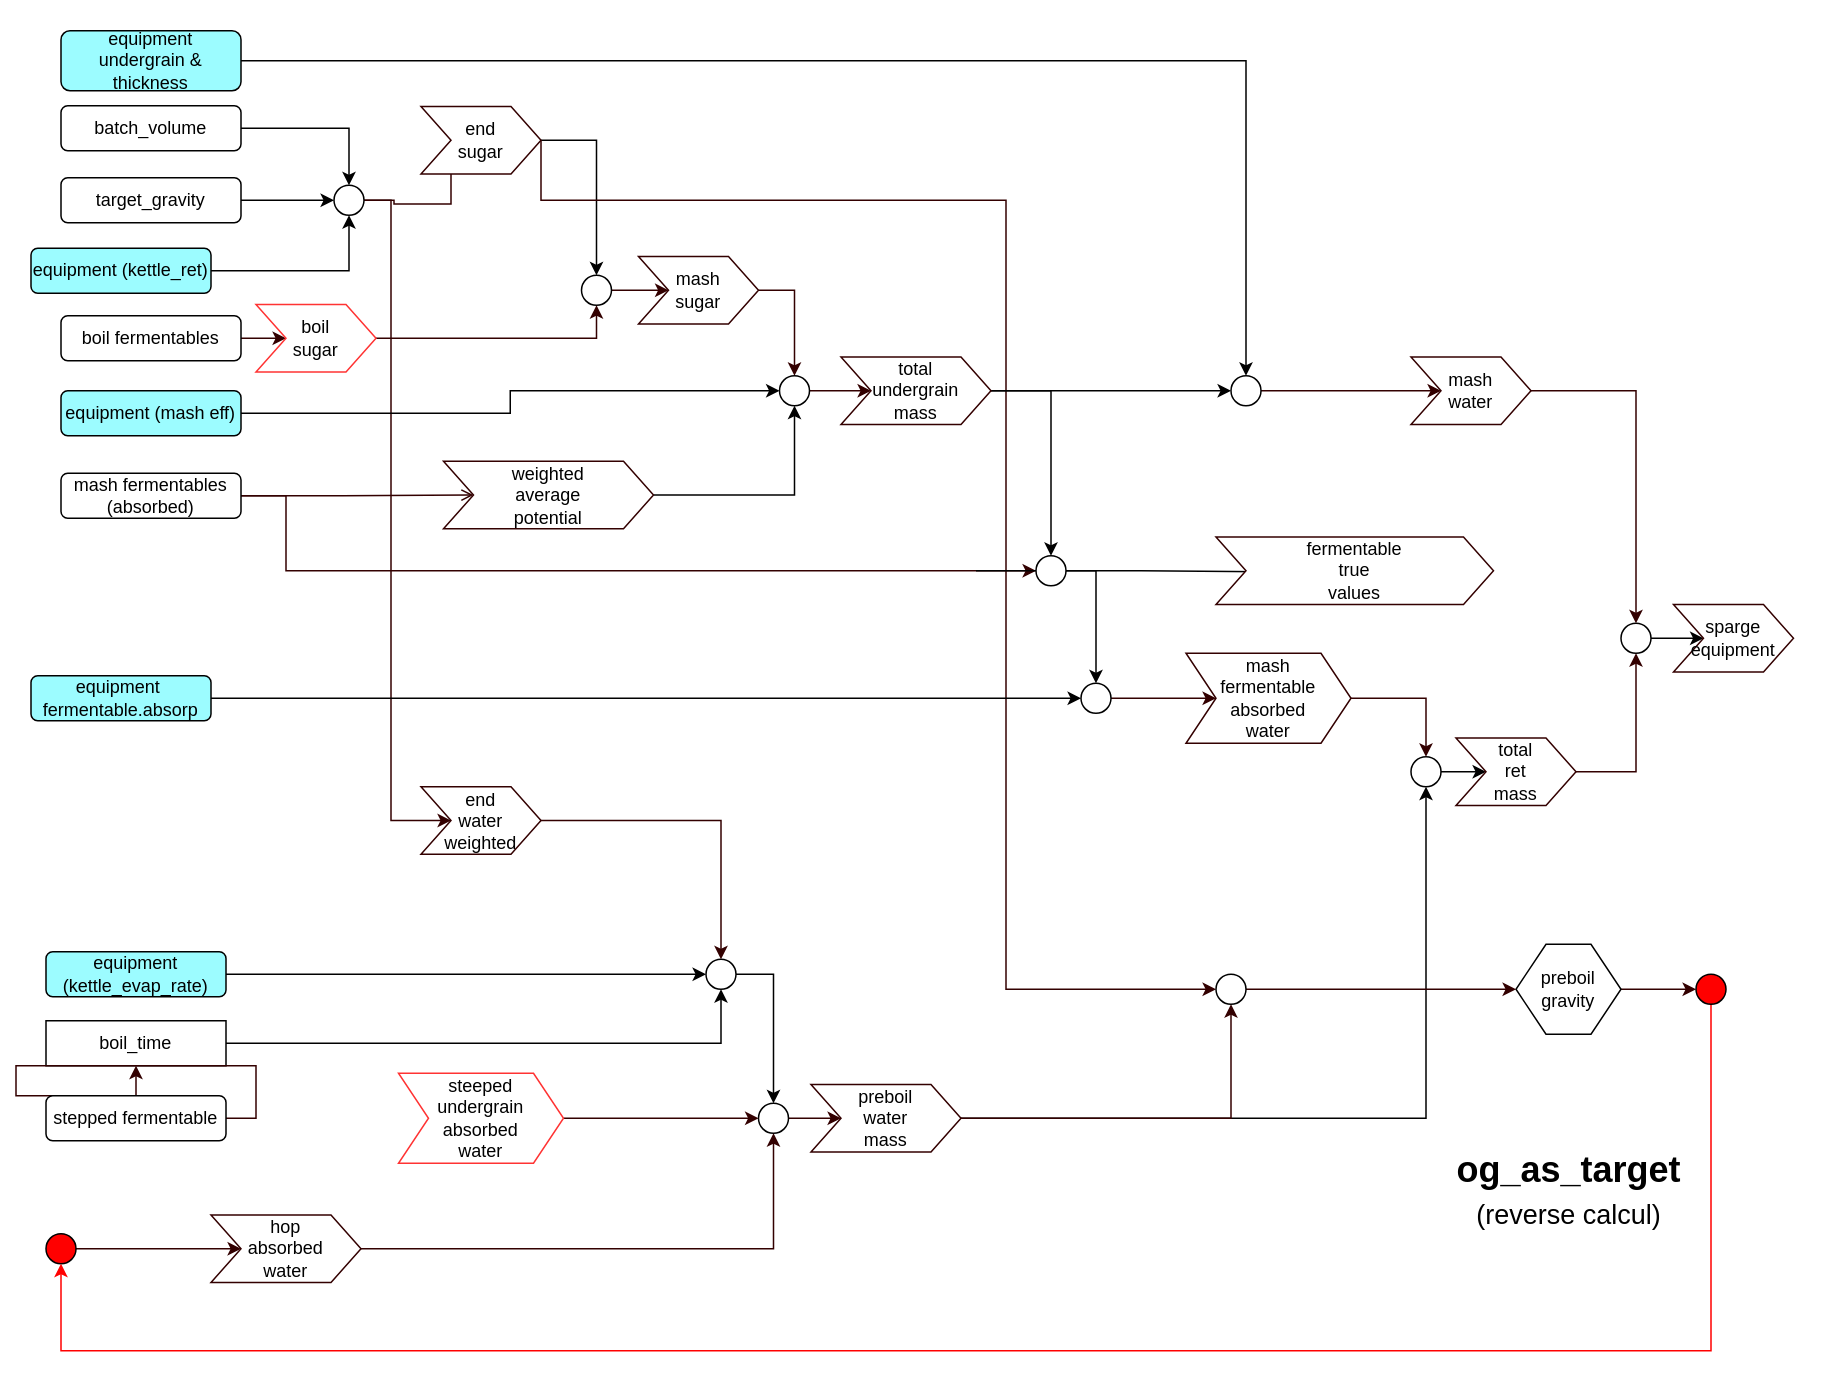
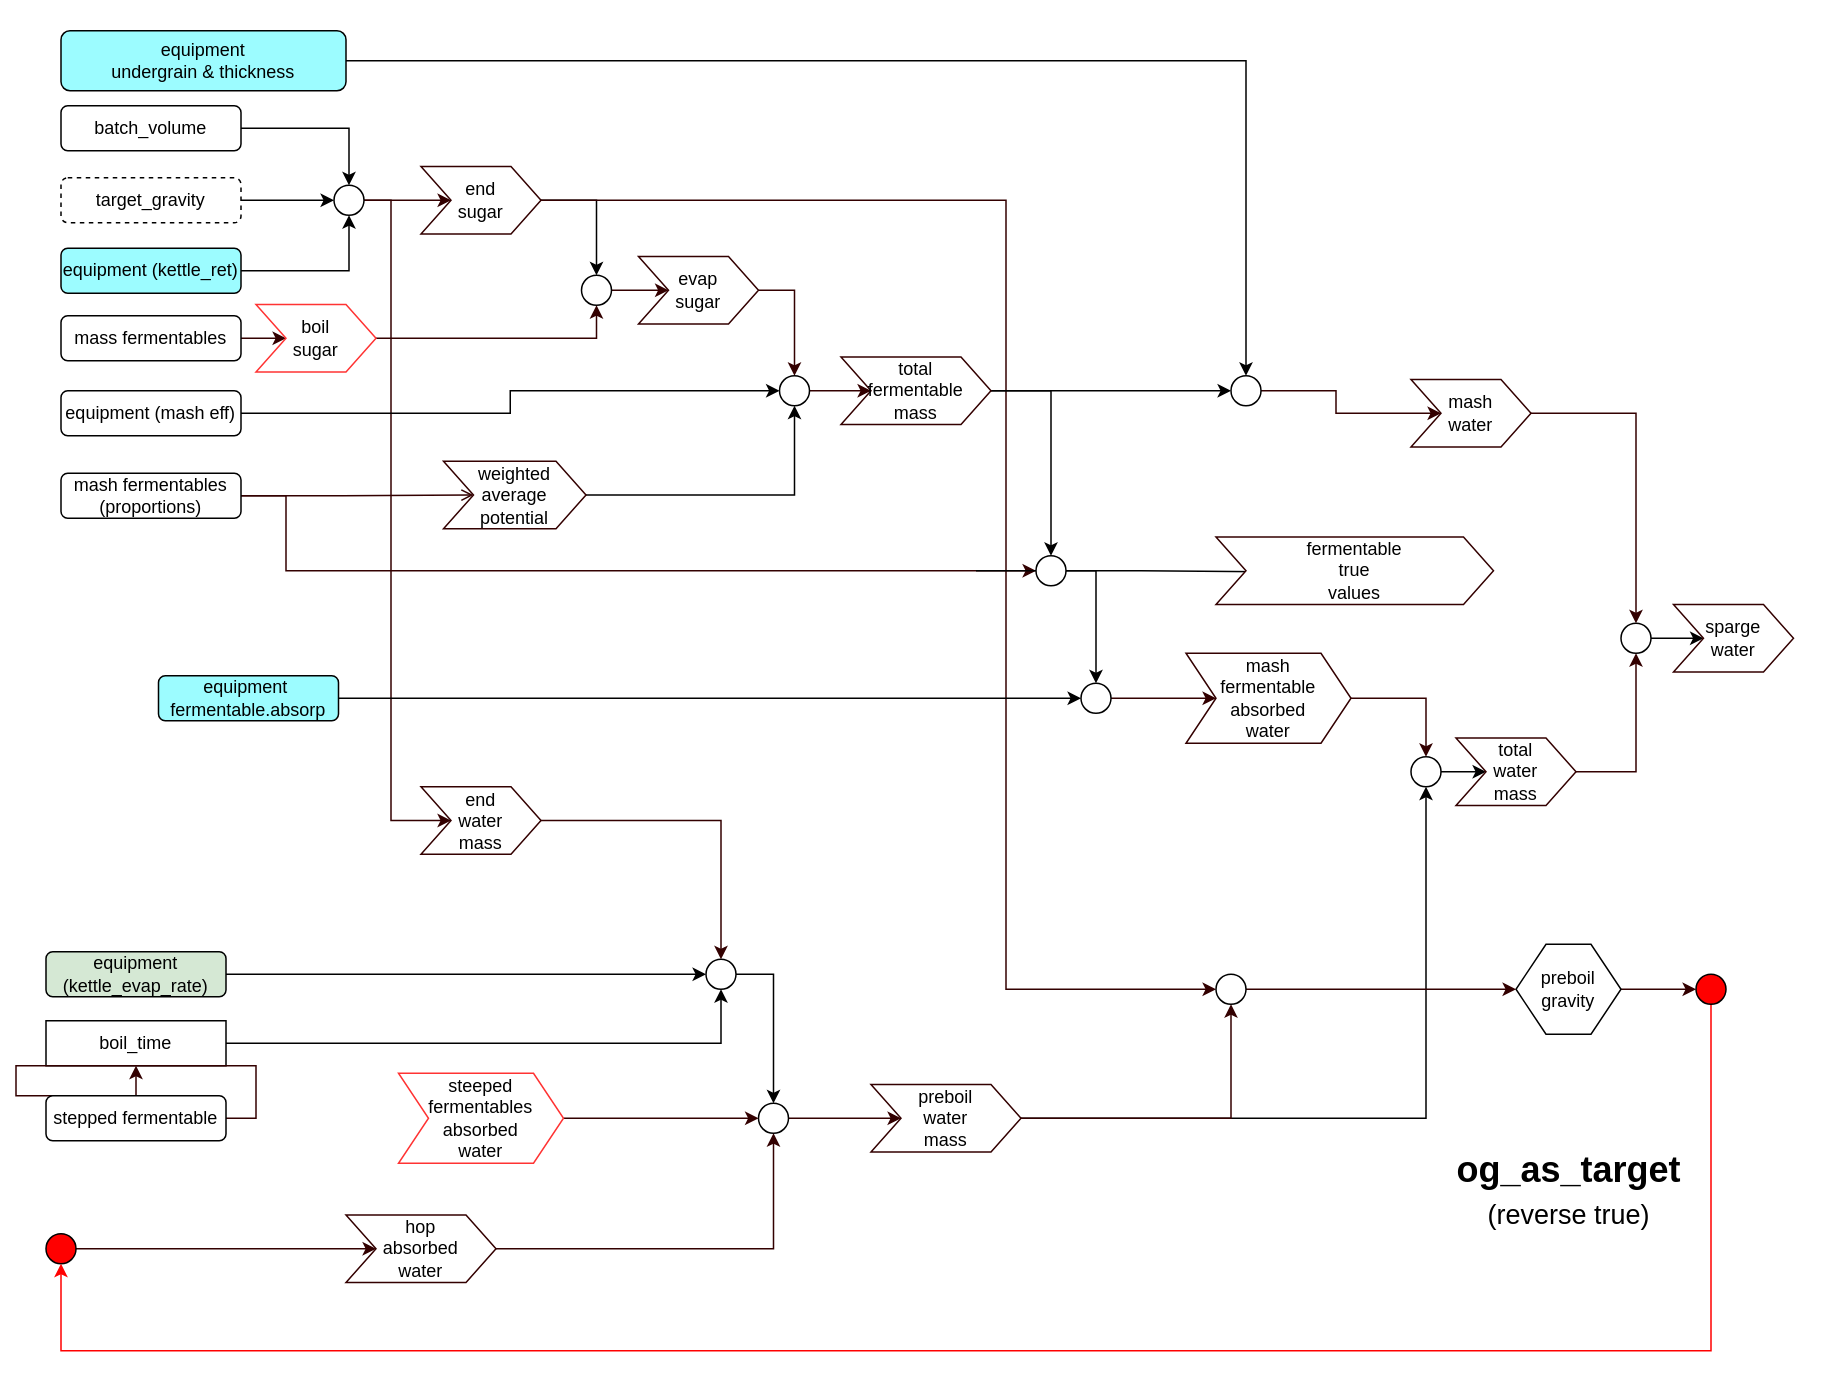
- <mxCell id="49" value="equipment&lt;br&gt;undergrain &amp;amp; thickness" style="rounded=1;whiteSpace=wrap;html=1;fillColor=#9CFCFF;" parent="1" vertex="1"><mxGeometry x="40" y="20" width="120" height="40" as="geometry" /></mxCell>
+ <mxCell id="49" value="equipment&lt;br&gt;undergrain &amp;amp; thickness" style="rounded=1;whiteSpace=wrap;html=1;fillColor=#9CFCFF;" parent="1" vertex="1"><mxGeometry x="40" y="20" width="190" height="40" as="geometry" /></mxCell>
- <mxCell id="60" value="end&lt;br&gt;sugar" style="shape=step;perimeter=stepPerimeter;whiteSpace=wrap;html=1;fixedSize=1;strokeColor=#330000;fillColor=#FFFFFF;" vertex="1" parent="1"><mxGeometry x="280" y="70.5" width="80" height="45" as="geometry" /></mxCell>
+ <mxCell id="60" value="end&lt;br&gt;sugar" style="shape=step;perimeter=stepPerimeter;whiteSpace=wrap;html=1;fixedSize=1;strokeColor=#330000;fillColor=#FFFFFF;" vertex="1" parent="1"><mxGeometry x="280" y="110.5" width="80" height="45" as="geometry" /></mxCell>
- <mxCell id="5" value="target_gravity" style="rounded=1;whiteSpace=wrap;html=1;" parent="1" vertex="1"><mxGeometry x="40" y="118" width="120" height="30" as="geometry" /></mxCell>
+ <mxCell id="5" value="target_gravity" style="rounded=1;whiteSpace=wrap;html=1;dashed=1;" parent="1" vertex="1"><mxGeometry x="40" y="118" width="120" height="30" as="geometry" /></mxCell>
- <mxCell id="9" value="equipment (kettle_ret)" style="rounded=1;whiteSpace=wrap;html=1;fillColor=#9CFCFF;" parent="1" vertex="1"><mxGeometry x="20" y="165" width="120" height="30" as="geometry" /></mxCell>
+ <mxCell id="9" value="equipment (kettle_ret)" style="rounded=1;whiteSpace=wrap;html=1;fillColor=#9CFCFF;" parent="1" vertex="1"><mxGeometry x="40" y="165" width="120" height="30" as="geometry" /></mxCell>
- <mxCell id="64" value="mash&lt;br&gt;sugar" style="shape=step;perimeter=stepPerimeter;whiteSpace=wrap;html=1;fixedSize=1;strokeColor=#330000;fillColor=#FFFFFF;" vertex="1" parent="1"><mxGeometry x="425" y="170.5" width="80" height="45" as="geometry" /></mxCell>
+ <mxCell id="64" value="evap&lt;br&gt;sugar" style="shape=step;perimeter=stepPerimeter;whiteSpace=wrap;html=1;fixedSize=1;strokeColor=#330000;fillColor=#FFFFFF;" vertex="1" parent="1"><mxGeometry x="425" y="170.5" width="80" height="45" as="geometry" /></mxCell>
- <mxCell id="14" value="boil fermentables" style="rounded=1;whiteSpace=wrap;html=1;" parent="1" vertex="1"><mxGeometry x="40" y="210" width="120" height="30" as="geometry" /></mxCell>
+ <mxCell id="14" value="mass fermentables" style="rounded=1;whiteSpace=wrap;html=1;" parent="1" vertex="1"><mxGeometry x="40" y="210" width="120" height="30" as="geometry" /></mxCell>
- <mxCell id="78" value="total&lt;br&gt;undergrain&lt;br&gt;mass" style="shape=step;perimeter=stepPerimeter;whiteSpace=wrap;html=1;fixedSize=1;strokeColor=#330000;fillColor=#FFFFFF;" vertex="1" parent="1"><mxGeometry x="560" y="237.5" width="100" height="45" as="geometry" /></mxCell>
+ <mxCell id="78" value="total&lt;br&gt;fermentable&lt;br&gt;mass" style="shape=step;perimeter=stepPerimeter;whiteSpace=wrap;html=1;fixedSize=1;strokeColor=#330000;fillColor=#FFFFFF;" vertex="1" parent="1"><mxGeometry x="560" y="237.5" width="100" height="45" as="geometry" /></mxCell>
- <mxCell id="68" value="mash&lt;br&gt;water" style="shape=step;perimeter=stepPerimeter;whiteSpace=wrap;html=1;fixedSize=1;strokeColor=#330000;fillColor=#FFFFFF;" vertex="1" parent="1"><mxGeometry x="940" y="237.5" width="80" height="45" as="geometry" /></mxCell>
+ <mxCell id="68" value="mash&lt;br&gt;water" style="shape=step;perimeter=stepPerimeter;whiteSpace=wrap;html=1;fixedSize=1;strokeColor=#330000;fillColor=#FFFFFF;" vertex="1" parent="1"><mxGeometry x="940" y="252.5" width="80" height="45" as="geometry" /></mxCell>
- <mxCell id="21" value="equipment (mash eff)" style="rounded=1;whiteSpace=wrap;html=1;fillColor=#9CFCFF;" parent="1" vertex="1"><mxGeometry x="40" y="260" width="120" height="30" as="geometry" /></mxCell>
+ <mxCell id="21" value="equipment (mash eff)" style="rounded=1;whiteSpace=wrap;html=1;fillColor=#ffffff;" parent="1" vertex="1"><mxGeometry x="40" y="260" width="120" height="30" as="geometry" /></mxCell>
- <mxCell id="65" value="weighted&lt;br&gt;average&lt;br&gt;potential&lt;br&gt;" style="shape=step;perimeter=stepPerimeter;whiteSpace=wrap;html=1;fixedSize=1;strokeColor=#330000;fillColor=#FFFFFF;" vertex="1" parent="1"><mxGeometry x="295" y="307" width="140" height="45" as="geometry" /></mxCell>
+ <mxCell id="65" value="weighted&lt;br&gt;average&lt;br&gt;potential&lt;br&gt;" style="shape=step;perimeter=stepPerimeter;whiteSpace=wrap;html=1;fixedSize=1;strokeColor=#330000;fillColor=#FFFFFF;" vertex="1" parent="1"><mxGeometry x="295" y="307" width="95" height="45" as="geometry" /></mxCell>
- <mxCell id="19" value="mash fermentables (absorbed)" style="rounded=1;whiteSpace=wrap;html=1;" parent="1" vertex="1"><mxGeometry x="40" y="315" width="120" height="30" as="geometry" /></mxCell>
+ <mxCell id="19" value="mash fermentables (proportions)" style="rounded=1;whiteSpace=wrap;html=1;" parent="1" vertex="1"><mxGeometry x="40" y="315" width="120" height="30" as="geometry" /></mxCell>
- <mxCell id="71" value="sparge&lt;br&gt;equipment" style="shape=step;perimeter=stepPerimeter;whiteSpace=wrap;html=1;fixedSize=1;strokeColor=#330000;fillColor=#FFFFFF;" vertex="1" parent="1"><mxGeometry x="1115" y="402.5" width="80" height="45" as="geometry" /></mxCell>
+ <mxCell id="71" value="sparge&lt;br&gt;water" style="shape=step;perimeter=stepPerimeter;whiteSpace=wrap;html=1;fixedSize=1;strokeColor=#330000;fillColor=#FFFFFF;" vertex="1" parent="1"><mxGeometry x="1115" y="402.5" width="80" height="45" as="geometry" /></mxCell>
- <mxCell id="31" value="equipment&amp;nbsp;&lt;br&gt;fermentable.absorp&lt;br&gt;" style="rounded=1;whiteSpace=wrap;html=1;fillColor=#9CFCFF;" parent="1" vertex="1"><mxGeometry x="20" y="450" width="120" height="30" as="geometry" /></mxCell>
+ <mxCell id="31" value="equipment&amp;nbsp;&lt;br&gt;fermentable.absorp&lt;br&gt;" style="rounded=1;whiteSpace=wrap;html=1;fillColor=#9CFCFF;" parent="1" vertex="1"><mxGeometry x="105" y="450" width="120" height="30" as="geometry" /></mxCell>
- <mxCell id="70" value="total&lt;br&gt;ret&lt;br&gt;mass" style="shape=step;perimeter=stepPerimeter;whiteSpace=wrap;html=1;fixedSize=1;strokeColor=#330000;fillColor=#FFFFFF;" vertex="1" parent="1"><mxGeometry x="970" y="491.5" width="80" height="45" as="geometry" /></mxCell>
+ <mxCell id="70" value="total&lt;br&gt;water&lt;br&gt;mass" style="shape=step;perimeter=stepPerimeter;whiteSpace=wrap;html=1;fixedSize=1;strokeColor=#330000;fillColor=#FFFFFF;" vertex="1" parent="1"><mxGeometry x="970" y="491.5" width="80" height="45" as="geometry" /></mxCell>
- <mxCell id="82" value="end&lt;br&gt;water&lt;br&gt;weighted" style="shape=step;perimeter=stepPerimeter;whiteSpace=wrap;html=1;fixedSize=1;strokeColor=#330000;fillColor=#FFFFFF;" vertex="1" parent="1"><mxGeometry x="280" y="524" width="80" height="45" as="geometry" /></mxCell>
+ <mxCell id="82" value="end&lt;br&gt;water&lt;br&gt;mass" style="shape=step;perimeter=stepPerimeter;whiteSpace=wrap;html=1;fixedSize=1;strokeColor=#330000;fillColor=#FFFFFF;" vertex="1" parent="1"><mxGeometry x="280" y="524" width="80" height="45" as="geometry" /></mxCell>
- <mxCell id="35" value="equipment (kettle_evap_rate)" style="rounded=1;whiteSpace=wrap;html=1;fillColor=#9CFCFF;" parent="1" vertex="1"><mxGeometry x="30" y="634" width="120" height="30" as="geometry" /></mxCell>
+ <mxCell id="35" value="equipment (kettle_evap_rate)" style="rounded=1;whiteSpace=wrap;html=1;fillColor=#d5e8d4;" parent="1" vertex="1"><mxGeometry x="30" y="634" width="120" height="30" as="geometry" /></mxCell>
- <mxCell id="84" value="steeped&lt;br&gt;undergrain&lt;br&gt;absorbed&lt;br&gt;water" style="shape=step;perimeter=stepPerimeter;whiteSpace=wrap;html=1;fixedSize=1;strokeColor=#FF3333;fillColor=#FFFFFF;" vertex="1" parent="1"><mxGeometry x="265" y="715" width="110" height="60" as="geometry" /></mxCell>
+ <mxCell id="84" value="steeped&lt;br&gt;fermentables&lt;br&gt;absorbed&lt;br&gt;water" style="shape=step;perimeter=stepPerimeter;whiteSpace=wrap;html=1;fixedSize=1;strokeColor=#FF3333;fillColor=#FFFFFF;" vertex="1" parent="1"><mxGeometry x="265" y="715" width="110" height="60" as="geometry" /></mxCell>
- <mxCell id="85" value="preboil&lt;br&gt;water&lt;br&gt;mass" style="shape=step;perimeter=stepPerimeter;whiteSpace=wrap;html=1;fixedSize=1;strokeColor=#330000;fillColor=#FFFFFF;" vertex="1" parent="1"><mxGeometry x="540" y="722.5" width="100" height="45" as="geometry" /></mxCell>
+ <mxCell id="85" value="preboil&lt;br&gt;water&lt;br&gt;mass" style="shape=step;perimeter=stepPerimeter;whiteSpace=wrap;html=1;fixedSize=1;strokeColor=#330000;fillColor=#FFFFFF;" vertex="1" parent="1"><mxGeometry x="580" y="722.5" width="100" height="45" as="geometry" /></mxCell>
- <mxCell id="53" value="(reverse calcul)" style="text;html=1;align=center;verticalAlign=middle;resizable=0;points=[];autosize=1;strokeColor=none;fillColor=none;fontSize=18;" parent="1" vertex="1"><mxGeometry x="970" y="790" width="150" height="40" as="geometry" /></mxCell>
+ <mxCell id="53" value="(reverse true)" style="text;html=1;align=center;verticalAlign=middle;resizable=0;points=[];autosize=1;strokeColor=none;fillColor=none;fontSize=18;" parent="1" vertex="1"><mxGeometry x="970" y="790" width="150" height="40" as="geometry" /></mxCell>
- <mxCell id="75" value="hop&lt;br&gt;absorbed&lt;br&gt;water" style="shape=step;perimeter=stepPerimeter;whiteSpace=wrap;html=1;fixedSize=1;strokeColor=#330000;fillColor=#FFFFFF;" vertex="1" parent="1"><mxGeometry x="140" y="809.5" width="100" height="45" as="geometry" /></mxCell>
+ <mxCell id="75" value="hop&lt;br&gt;absorbed&lt;br&gt;water" style="shape=step;perimeter=stepPerimeter;whiteSpace=wrap;html=1;fixedSize=1;strokeColor=#330000;fillColor=#FFFFFF;" vertex="1" parent="1"><mxGeometry x="230" y="809.5" width="100" height="45" as="geometry" /></mxCell>
